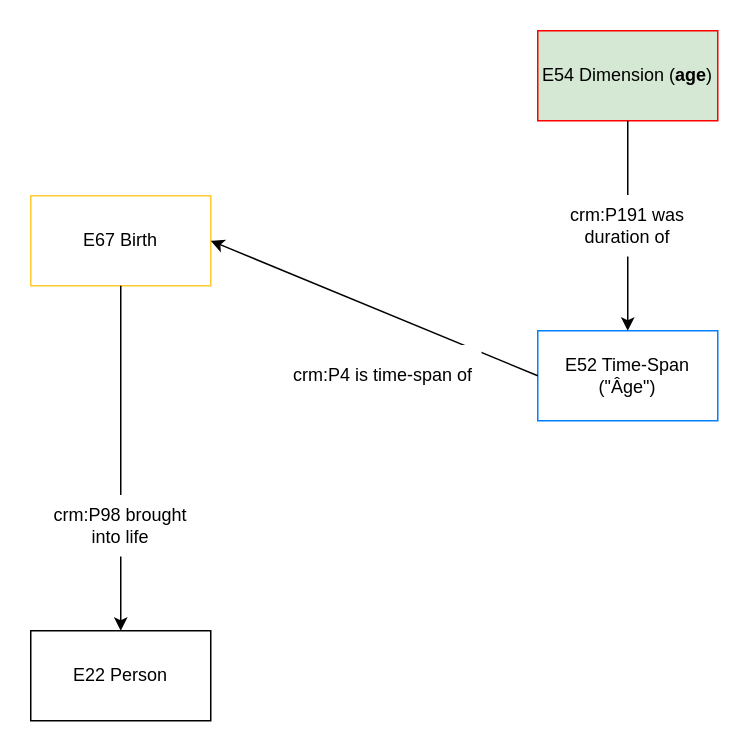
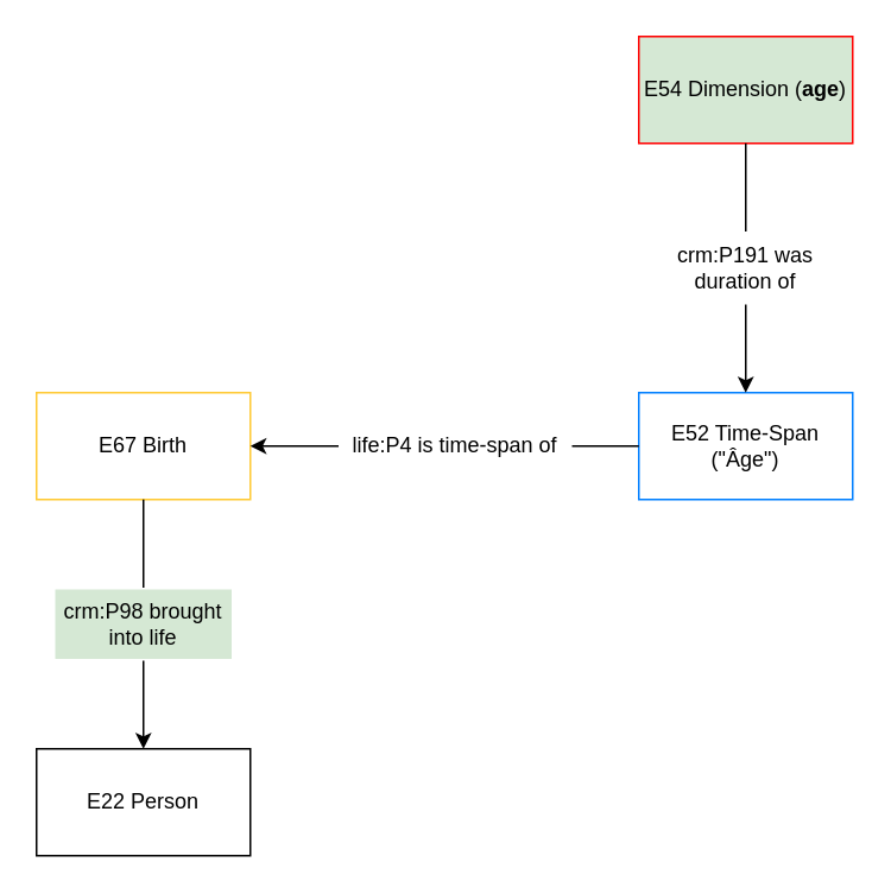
- <mxCell id="2" value="E67 Birth" style="rounded=0;whiteSpace=wrap;html=1;fillColor=default;strokeColor=#FFC933;" parent="1" vertex="1"><mxGeometry x="20" y="130" width="120" height="60" as="geometry" /></mxCell>
+ <mxCell id="2" value="E67 Birth" style="rounded=0;whiteSpace=wrap;html=1;fillColor=default;strokeColor=#FFC933;" parent="1" vertex="1"><mxGeometry x="20" y="220" width="120" height="60" as="geometry" /></mxCell>
- <mxCell id="11" value="crm:P4 is time-span of" style="rounded=0;whiteSpace=wrap;html=1;strokeColor=#FFFFFF;" parent="1" vertex="1"><mxGeometry x="190" y="230" width="130" height="40" as="geometry" /></mxCell>
+ <mxCell id="11" value="life:P4 is time-span of" style="rounded=0;whiteSpace=wrap;html=1;strokeColor=#FFFFFF;" parent="1" vertex="1"><mxGeometry x="190" y="230" width="130" height="40" as="geometry" /></mxCell>
- <mxCell id="5" value="crm:P98 brought into life" style="rounded=0;whiteSpace=wrap;html=1;strokeColor=#FFFFFF;" parent="1" vertex="1"><mxGeometry x="30" y="330" width="100" height="40" as="geometry" /></mxCell>
+ <mxCell id="5" value="crm:P98 brought into life" style="rounded=0;whiteSpace=wrap;html=1;strokeColor=#FFFFFF;fillColor=#d5e8d4;" parent="1" vertex="1"><mxGeometry x="30" y="330" width="100" height="40" as="geometry" /></mxCell>
